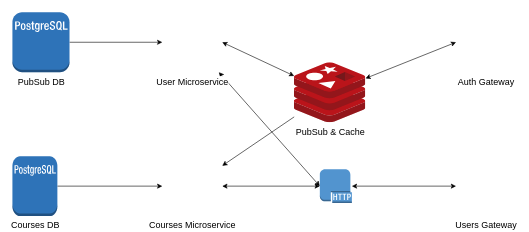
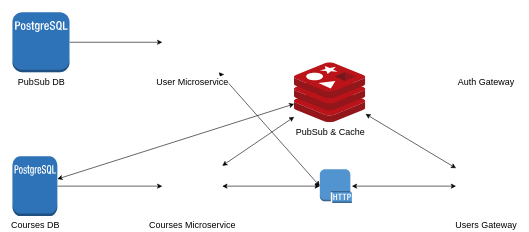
- <mxCell id="12" style="edgeStyle=none;rounded=0;orthogonalLoop=1;jettySize=auto;html=1;entryX=1;entryY=0.5;entryDx=0;entryDy=0;fontFamily=Helvetica;fontSize=15;startArrow=classic;startFill=1;endArrow=classic;endFill=1;" edge="1" parent="1" source="13" target="7"><mxGeometry relative="1" as="geometry" /></mxCell>
+ <mxCell id="12" style="edgeStyle=none;rounded=0;orthogonalLoop=1;jettySize=auto;html=1;fontFamily=Helvetica;fontSize=15;startArrow=classic;startFill=1;endArrow=classic;endFill=1;" edge="1" parent="1" source="13" target="5"><mxGeometry relative="1" as="geometry" /></mxCell>
- <mxCell id="11" style="edgeStyle=none;rounded=0;orthogonalLoop=1;jettySize=auto;html=1;entryX=0;entryY=0.5;entryDx=0;entryDy=0;fontFamily=Helvetica;fontSize=15;startArrow=classic;startFill=1;endArrow=classic;endFill=1;" edge="1" parent="1" source="13" target="14"><mxGeometry relative="1" as="geometry" /></mxCell>
+ <mxCell id="11" style="edgeStyle=none;rounded=0;orthogonalLoop=1;jettySize=auto;html=1;fontFamily=Helvetica;fontSize=15;startArrow=classic;startFill=1;endArrow=classic;endFill=1;" edge="1" parent="1" source="13" target="15"><mxGeometry relative="1" as="geometry" /></mxCell>
- <mxCell id="9" style="edgeStyle=none;rounded=0;orthogonalLoop=1;jettySize=auto;html=1;fontFamily=Helvetica;fontSize=15;startArrow=classic;startFill=1;endArrow=none;endFill=1;" edge="1" parent="1" source="10" target="13"><mxGeometry relative="1" as="geometry" /></mxCell>
+ <mxCell id="9" style="edgeStyle=none;rounded=0;orthogonalLoop=1;jettySize=auto;html=1;fontFamily=Helvetica;fontSize=15;startArrow=classic;startFill=1;endArrow=classic;endFill=1;" edge="1" parent="1" source="10" target="13"><mxGeometry relative="1" as="geometry" /></mxCell>
